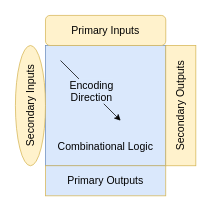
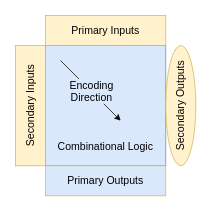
- <mxCell id="3" value="Primary Inputs" style="whiteSpace=wrap;html=1;fontSize=14;fillColor=#fff2cc;strokeColor=#d6b656;rounded=1;" vertex="1" parent="1"><mxGeometry x="60" y="20" width="160" height="40" as="geometry" /></mxCell>
+ <mxCell id="3" value="Primary Inputs" style="rounded=0;whiteSpace=wrap;html=1;fontSize=14;fillColor=#fff2cc;strokeColor=#d6b656;" vertex="1" parent="1"><mxGeometry x="60" y="20" width="160" height="40" as="geometry" /></mxCell>
- <mxCell id="6" value="Secondary Inputs" style="ellipse;whiteSpace=wrap;html=1;horizontal=0;fontSize=14;fillColor=#fff2cc;strokeColor=#d6b656;" vertex="1" parent="1"><mxGeometry x="20" y="60" width="40" height="160" as="geometry" /></mxCell>
+ <mxCell id="6" value="Secondary Inputs" style="rounded=0;whiteSpace=wrap;html=1;horizontal=0;fontSize=14;fillColor=#fff2cc;strokeColor=#d6b656;" vertex="1" parent="1"><mxGeometry x="20" y="60" width="40" height="160" as="geometry" /></mxCell>
- <mxCell id="5" value="Secondary Outputs" style="rounded=0;whiteSpace=wrap;html=1;horizontal=0;fontSize=14;fillColor=#fff2cc;strokeColor=#d6b656;" vertex="1" parent="1"><mxGeometry x="220" y="60" width="40" height="160" as="geometry" /></mxCell>
+ <mxCell id="5" value="Secondary Outputs" style="ellipse;whiteSpace=wrap;html=1;horizontal=0;fontSize=14;fillColor=#fff2cc;strokeColor=#d6b656;" vertex="1" parent="1"><mxGeometry x="220" y="60" width="40" height="160" as="geometry" /></mxCell>
